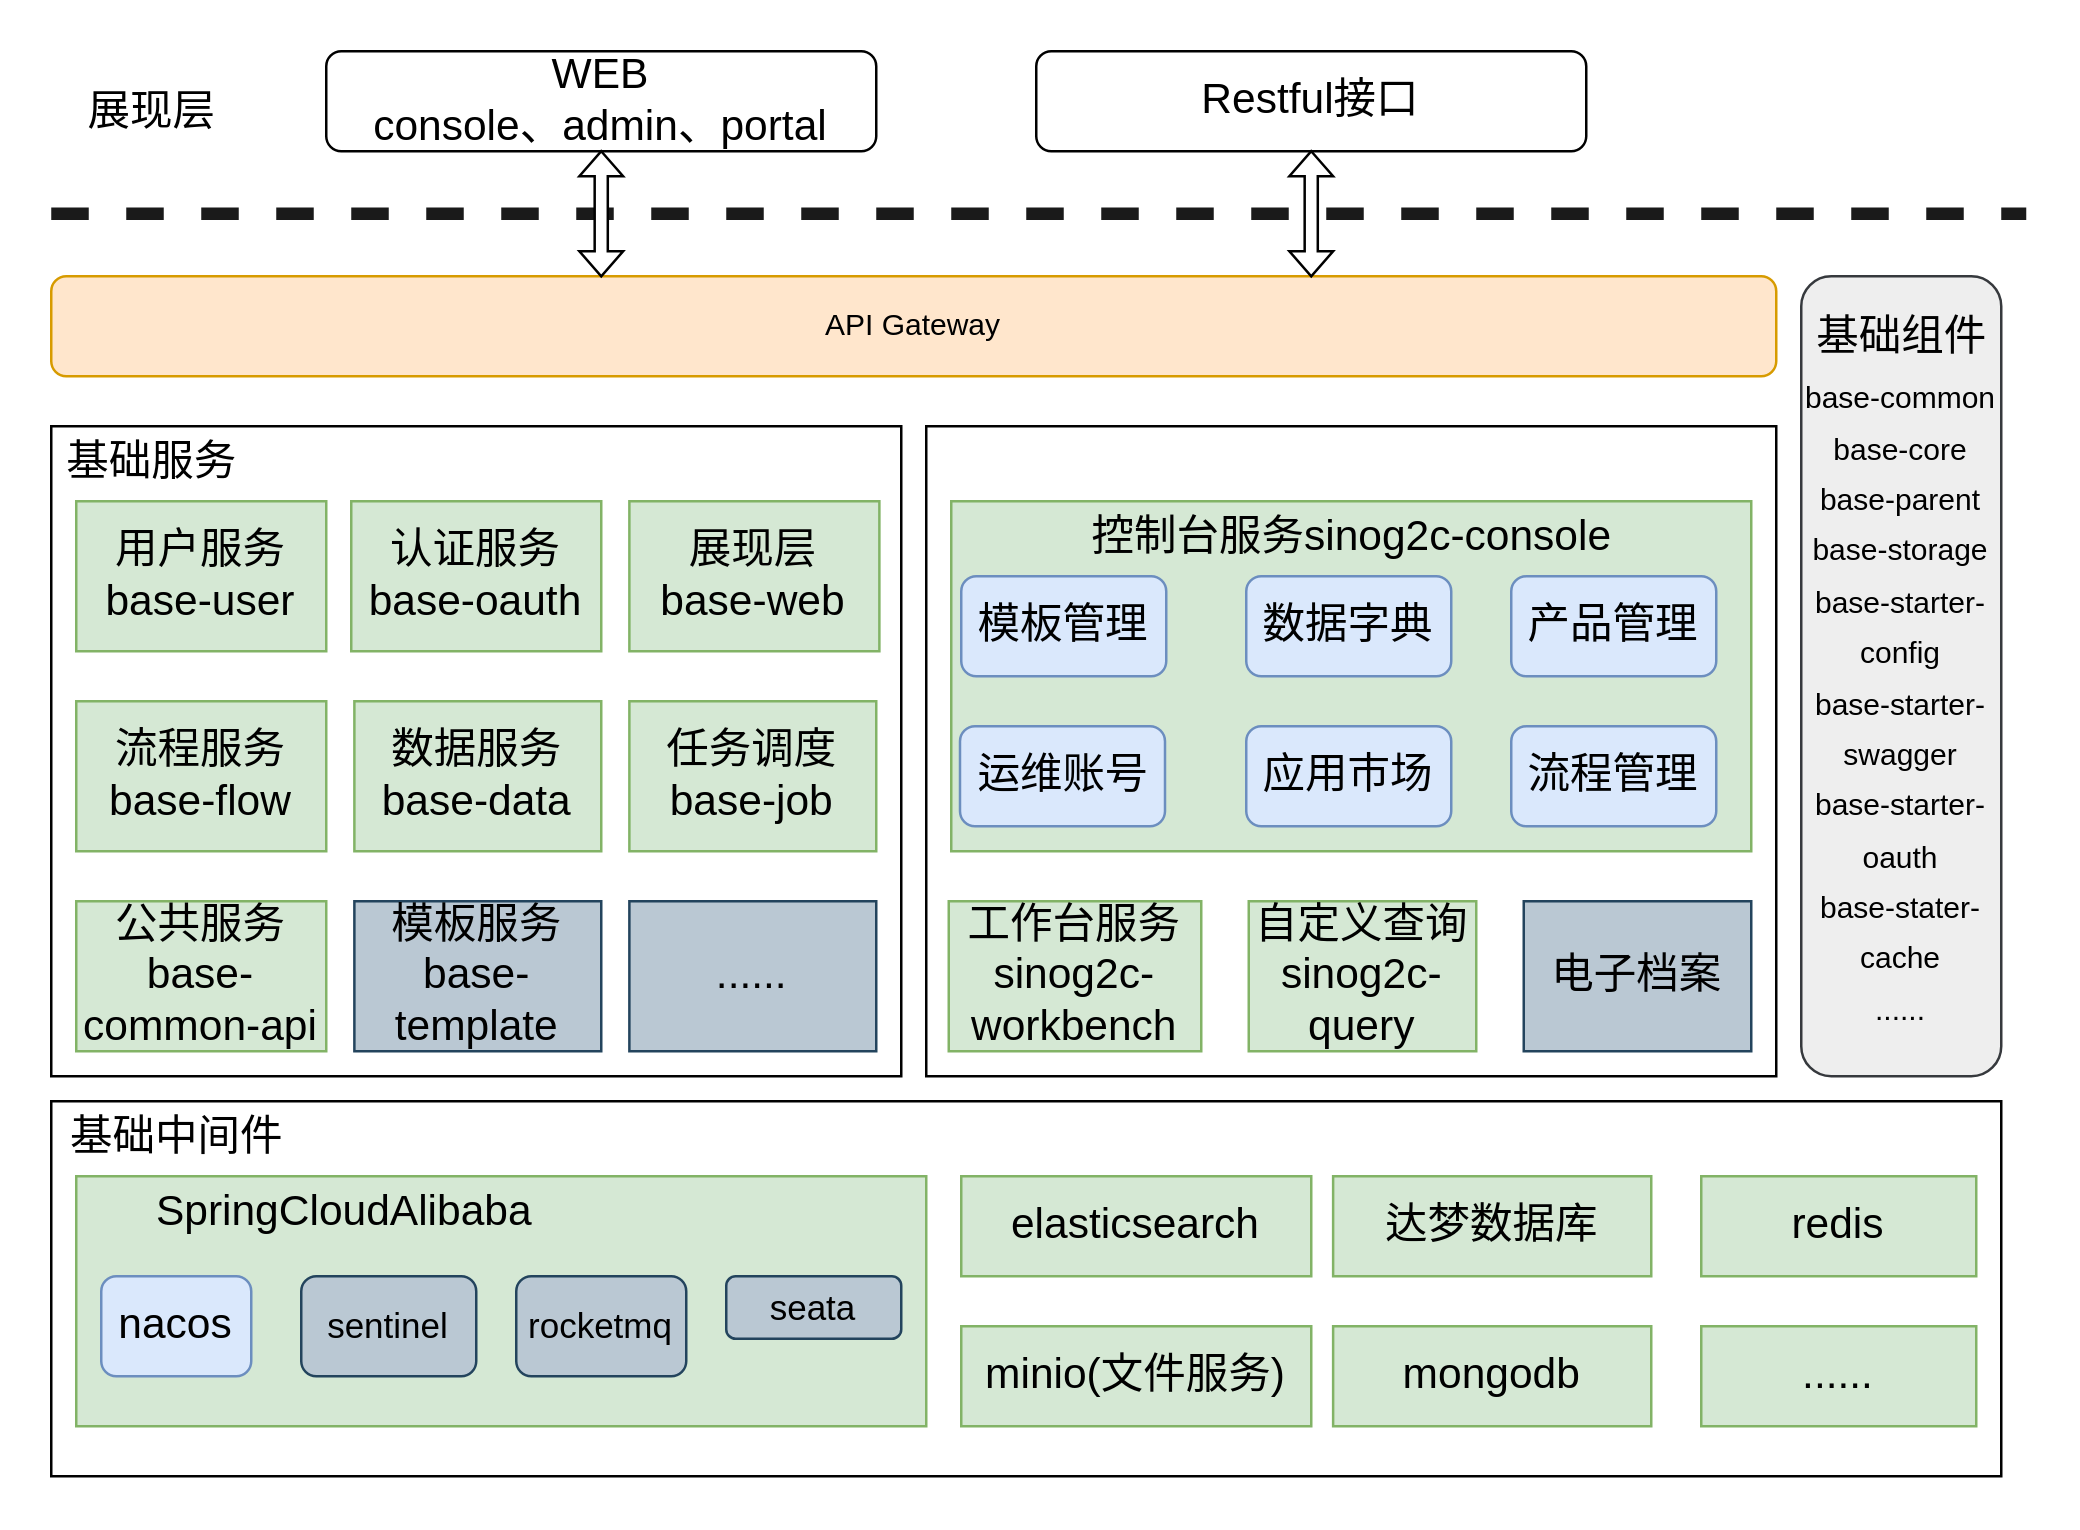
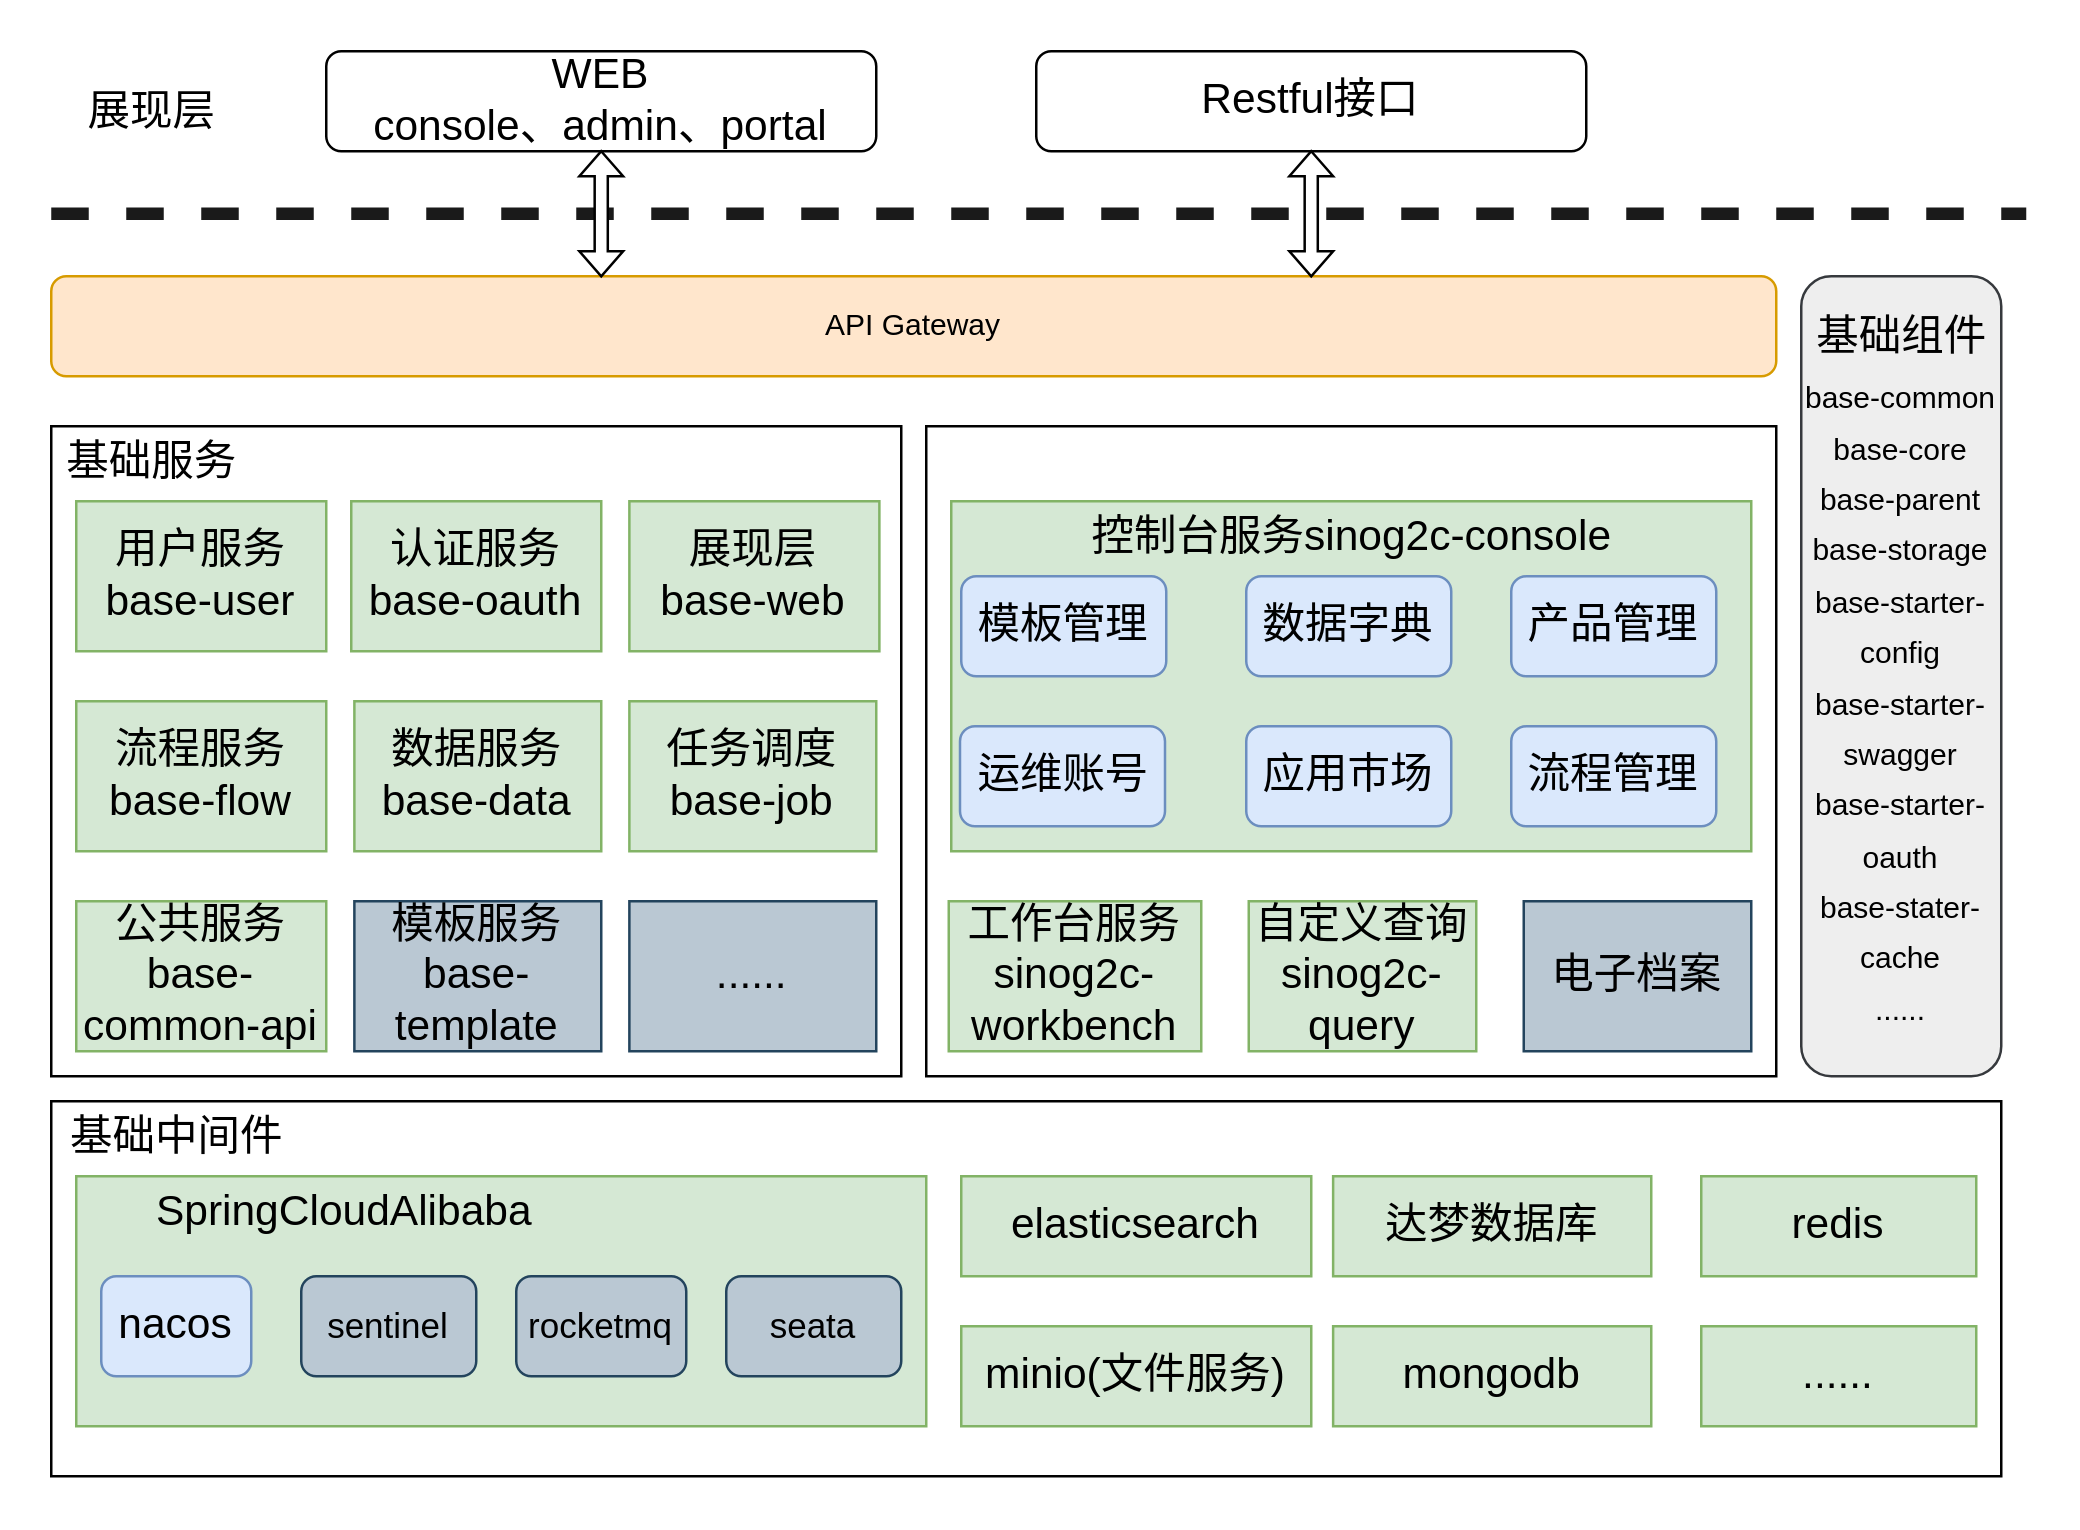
- <mxCell id="34" value="&lt;span style=&quot;font-family: , , &amp;#34;segoe ui&amp;#34; , &amp;#34;helvetica&amp;#34; , &amp;#34;arial&amp;#34; , sans-serif ; font-size: 14px&quot;&gt;seata&lt;/span&gt;" style="rounded=1;whiteSpace=wrap;html=1;fontSize=17;fillColor=#bac8d3;strokeColor=#23445d;" vertex="1" parent="1"><mxGeometry x="290" y="510" width="70" height="25" as="geometry" /></mxCell>
+ <mxCell id="34" value="&lt;span style=&quot;font-family: , , &amp;#34;segoe ui&amp;#34; , &amp;#34;helvetica&amp;#34; , &amp;#34;arial&amp;#34; , sans-serif ; font-size: 14px&quot;&gt;seata&lt;/span&gt;" style="rounded=1;whiteSpace=wrap;html=1;fontSize=17;fillColor=#bac8d3;strokeColor=#23445d;" vertex="1" parent="1"><mxGeometry x="290" y="510" width="70" height="40" as="geometry" /></mxCell>
